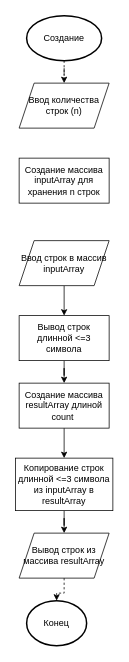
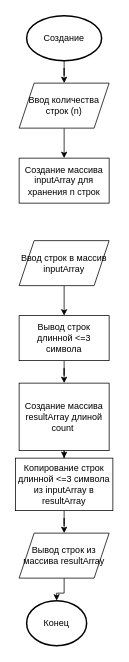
- <mxCell id="2" style="edgeStyle=orthogonalEdgeStyle;rounded=0;orthogonalLoop=1;jettySize=auto;html=1;dashed=1;" edge="1" parent="1" source="3" target="5"><mxGeometry relative="1" as="geometry" /></mxCell>
+ <mxCell id="2" style="edgeStyle=orthogonalEdgeStyle;rounded=0;orthogonalLoop=1;jettySize=auto;html=1;" edge="1" parent="1" source="3" target="5"><mxGeometry relative="1" as="geometry" /></mxCell>
+ <mxCell id="4" style="edgeStyle=orthogonalEdgeStyle;rounded=0;orthogonalLoop=1;jettySize=auto;html=1;entryX=0.5;entryY=0;entryDx=0;entryDy=0;" edge="1" parent="1" source="5" target="6"><mxGeometry relative="1" as="geometry" /></mxCell>
- <mxCell id="12" value="Создание массива resultArray длиной count&amp;nbsp;" style="rounded=0;whiteSpace=wrap;html=1;" vertex="1" parent="1"><mxGeometry x="25" y="510" width="120" height="60" as="geometry" /></mxCell>
+ <mxCell id="12" value="Создание массива resultArray длиной count&amp;nbsp;" style="rounded=0;whiteSpace=wrap;html=1;" vertex="1" parent="1"><mxGeometry x="25" y="510" width="120" height="90" as="geometry" /></mxCell>
- <mxCell id="17" style="edgeStyle=orthogonalEdgeStyle;rounded=0;orthogonalLoop=1;jettySize=auto;html=1;entryX=0.5;entryY=0;entryDx=0;entryDy=0;entryPerimeter=0;dashed=1;" edge="1" parent="1" source="15" target="16"><mxGeometry relative="1" as="geometry" /></mxCell>
+ <mxCell id="17" style="edgeStyle=orthogonalEdgeStyle;rounded=0;orthogonalLoop=1;jettySize=auto;html=1;entryX=0.5;entryY=0;entryDx=0;entryDy=0;entryPerimeter=0;" edge="1" parent="1" source="15" target="16"><mxGeometry relative="1" as="geometry" /></mxCell>
